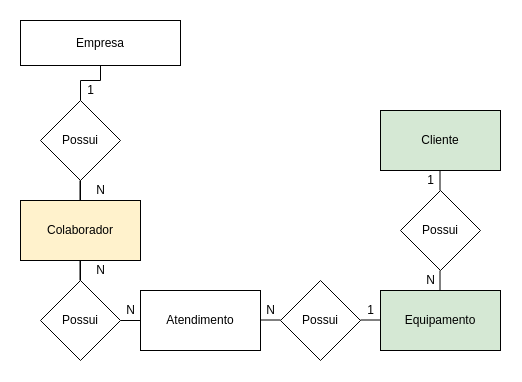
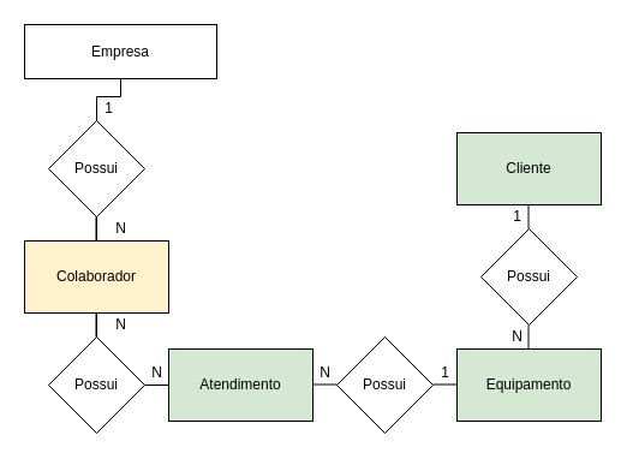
- <mxCell id="11" value="Atendimento" style="whiteSpace=wrap;html=1;" vertex="1" parent="1"><mxGeometry x="140" y="290" width="120" height="60" as="geometry" /></mxCell>
+ <mxCell id="11" value="Atendimento" style="whiteSpace=wrap;html=1;fillColor=#d5e8d4;" vertex="1" parent="1"><mxGeometry x="140" y="290" width="120" height="60" as="geometry" /></mxCell>
